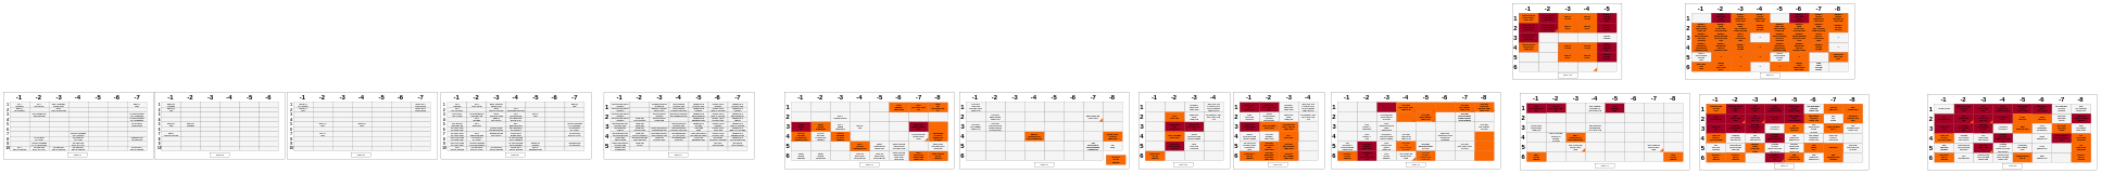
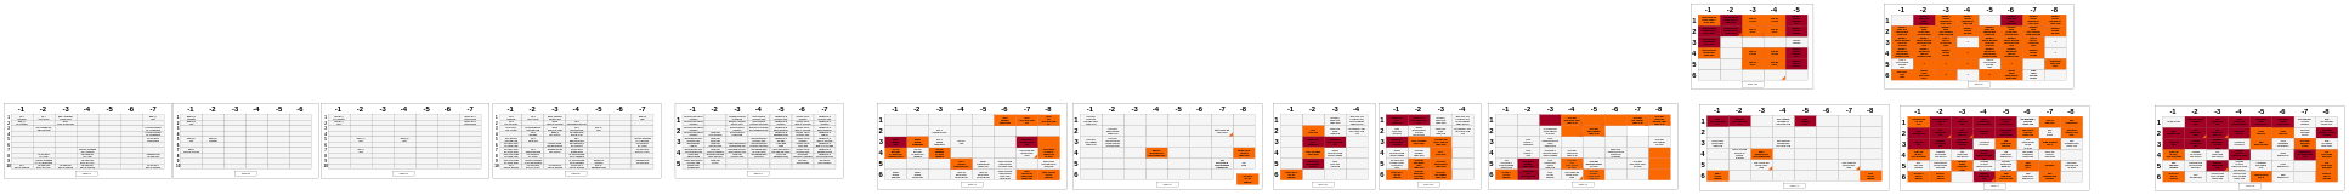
- <mxCell id="229" value="&lt;span style=&quot;color: rgb(0, 0, 0);&quot;&gt;LEAK DET&lt;/span&gt;&lt;br style=&quot;color: rgb(0, 0, 0);&quot;&gt;&lt;span style=&quot;color: rgb(0, 0, 0);&quot;&gt;REACTOR BLDG&lt;/span&gt;&lt;br style=&quot;color: rgb(0, 0, 0);&quot;&gt;&lt;span style=&quot;color: rgb(0, 0, 0);&quot;&gt;FLOOR SUMP R1&lt;/span&gt;&lt;br style=&quot;color: rgb(0, 0, 0);&quot;&gt;&lt;span style=&quot;color: rgb(0, 0, 0);&quot;&gt;LEAKAGE HIGH&lt;/span&gt;" style="rounded=0;whiteSpace=wrap;html=1;fillColor=#f5f5f5;fontColor=#333333;strokeColor=#666666;labelBackgroundColor=none;fontSize=12;fontFamily=Roboto Condensed;fontStyle=1" parent="1" vertex="1"><mxGeometry x="8926" y="690" width="120" height="60" as="geometry" /></mxCell>
